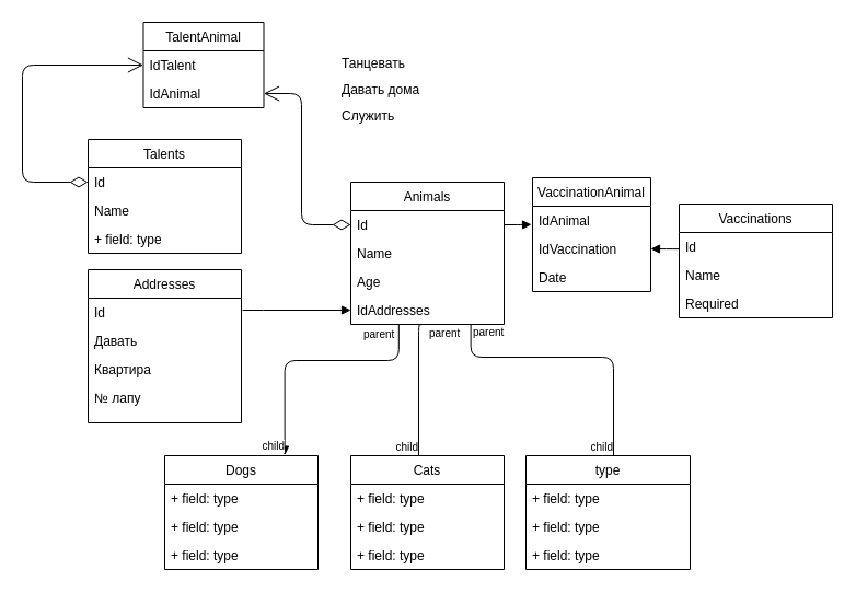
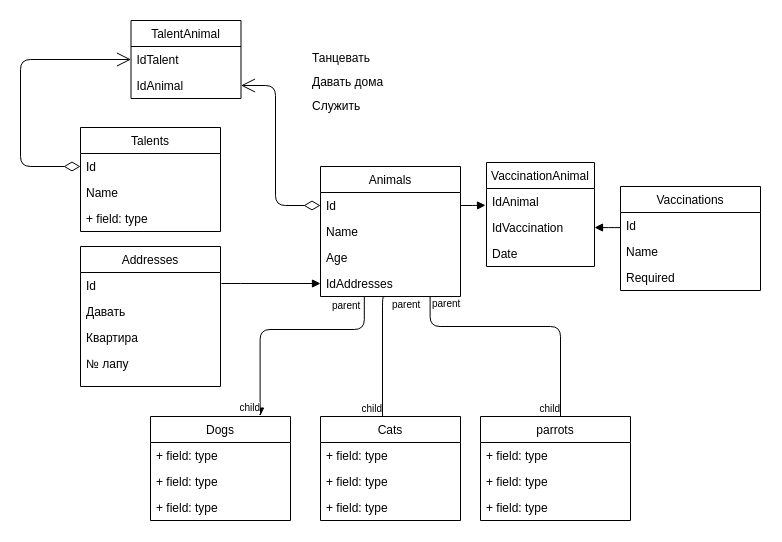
- <mxCell id="19" value="type" style="swimlane;fontStyle=0;childLayout=stackLayout;horizontal=1;startSize=26;fillColor=none;horizontalStack=0;resizeParent=1;resizeParentMax=0;resizeLast=0;collapsible=1;marginBottom=0;" parent="1" vertex="1"><mxGeometry x="480" y="416" width="150" height="104" as="geometry" /></mxCell>
+ <mxCell id="19" value="parrots" style="swimlane;fontStyle=0;childLayout=stackLayout;horizontal=1;startSize=26;fillColor=none;horizontalStack=0;resizeParent=1;resizeParentMax=0;resizeLast=0;collapsible=1;marginBottom=0;" parent="1" vertex="1"><mxGeometry x="480" y="416" width="150" height="104" as="geometry" /></mxCell>
